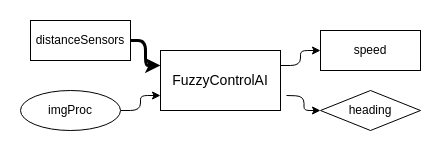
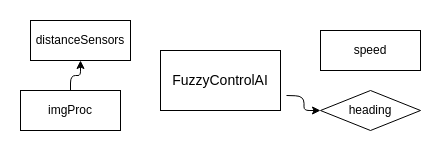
- <mxCell id="2" style="edgeStyle=orthogonalEdgeStyle;html=1;entryX=0;entryY=0.25;entryDx=0;entryDy=0;fontColor=default;strokeWidth=3;" parent="1" source="3" target="8" edge="1"><mxGeometry relative="1" as="geometry" /></mxCell>
- <mxCell id="7" style="edgeStyle=orthogonalEdgeStyle;html=1;entryX=0;entryY=0.5;entryDx=0;entryDy=0;fontColor=default;exitX=1;exitY=0.25;exitDx=0;exitDy=0;" parent="1" source="8" target="9" edge="1"><mxGeometry relative="1" as="geometry" /></mxCell>
- <mxCell id="4" style="edgeStyle=orthogonalEdgeStyle;html=1;entryX=0;entryY=0.75;entryDx=0;entryDy=0;fontColor=default;" parent="1" source="5" target="8" edge="1"><mxGeometry relative="1" as="geometry" /></mxCell>
+ <mxCell id="4" style="edgeStyle=orthogonalEdgeStyle;html=1;fontColor=default;" parent="1" source="5" target="3" edge="1"><mxGeometry relative="1" as="geometry" /></mxCell>
- <mxCell id="5" value="imgProc" style="ellipse;whiteSpace=wrap;html=1;fontColor=default;strokeColor=default;fillColor=default;gradientColor=none;" parent="1" vertex="1"><mxGeometry x="20" y="90" width="100" height="40" as="geometry" /></mxCell>
+ <mxCell id="5" value="imgProc" style="rounded=0;whiteSpace=wrap;html=1;fontColor=default;strokeColor=default;fillColor=default;gradientColor=none;" parent="1" vertex="1"><mxGeometry x="20" y="90" width="100" height="40" as="geometry" /></mxCell>
